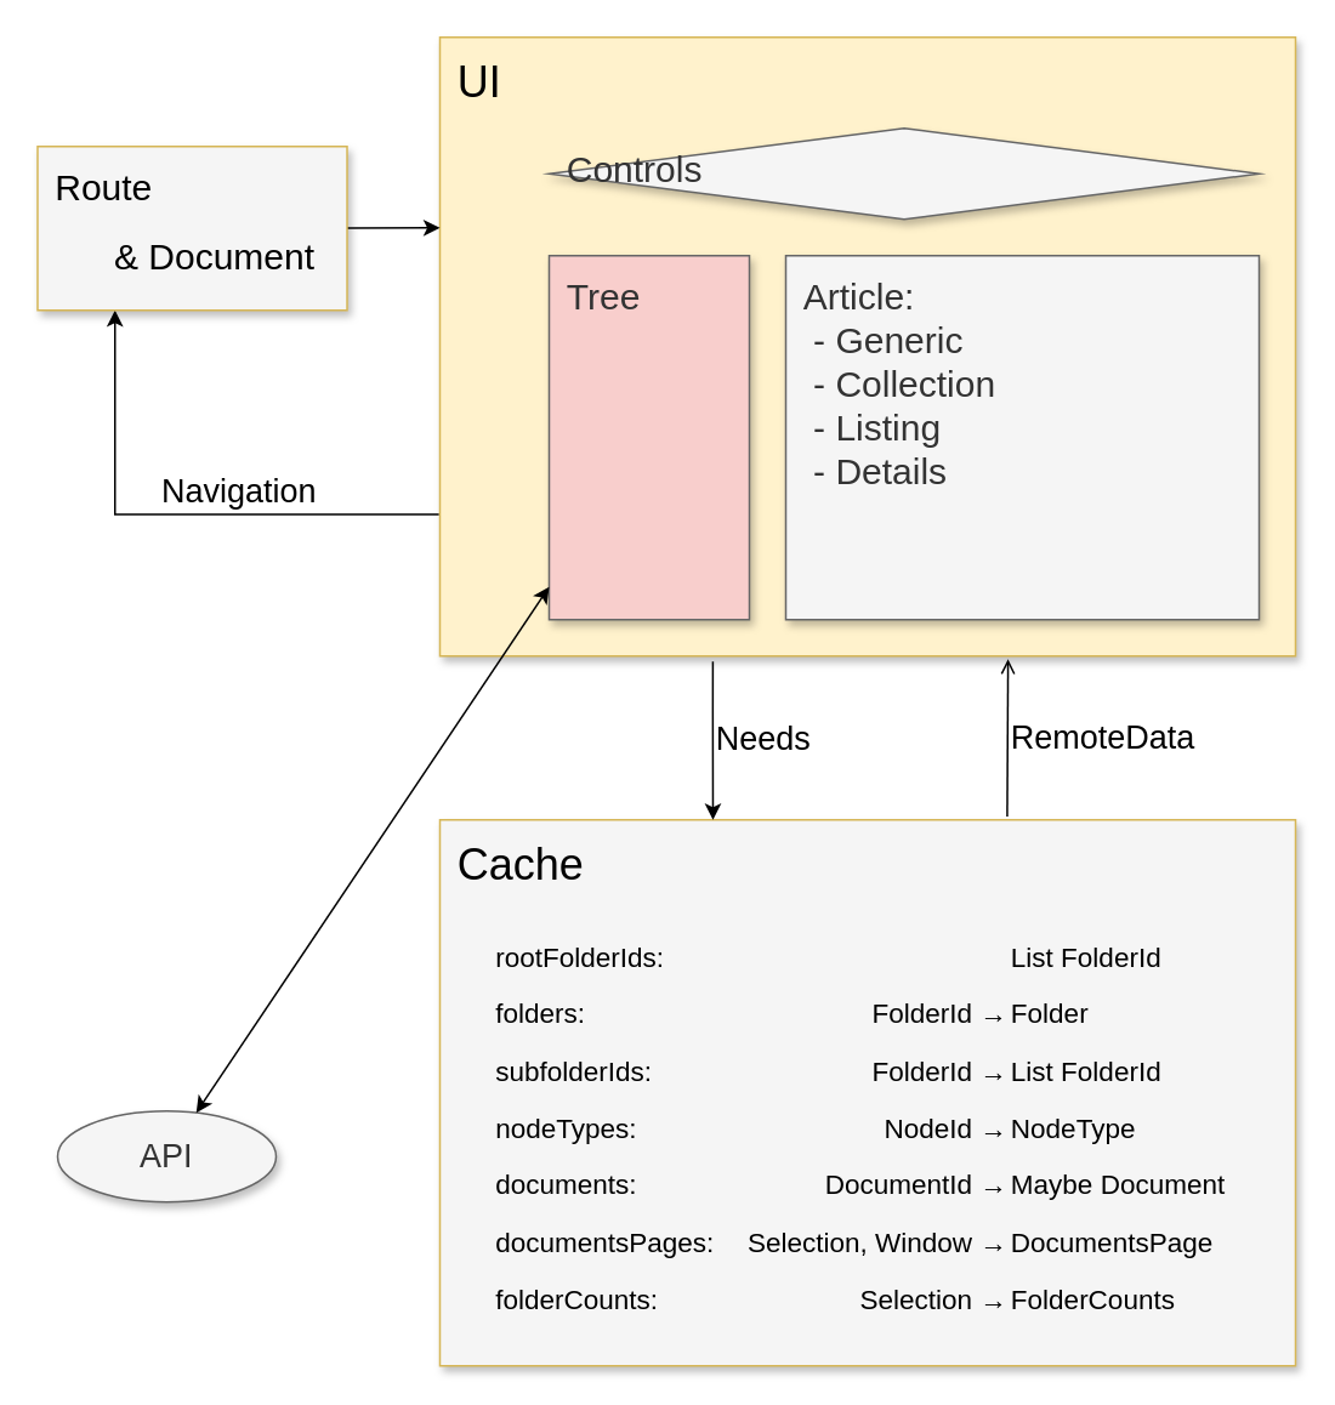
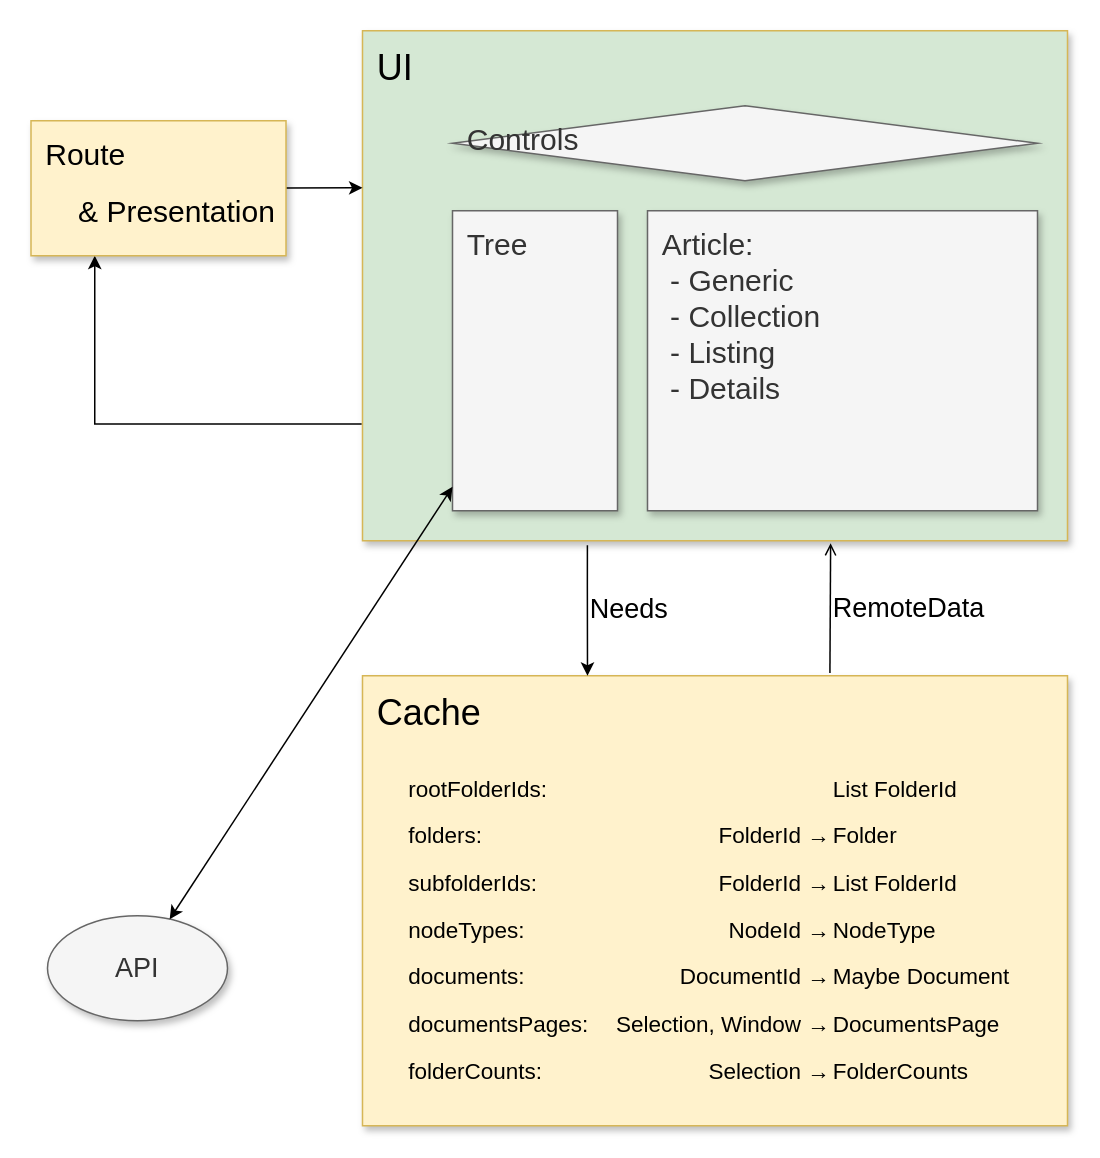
- <mxCell id="5" value="UI" style="rounded=0;whiteSpace=wrap;html=1;fontSize=24;verticalAlign=top;fillColor=#fff2cc;align=left;spacingLeft=8;spacingTop=4;strokeColor=#d6b656;shadow=1;" parent="1" vertex="1"><mxGeometry x="241" y="20" width="470" height="340" as="geometry" /></mxCell>
+ <mxCell id="5" value="UI" style="rounded=0;whiteSpace=wrap;html=1;fontSize=24;verticalAlign=top;fillColor=#d5e8d4;align=left;spacingLeft=8;spacingTop=4;strokeColor=#d6b656;shadow=1;" parent="1" vertex="1"><mxGeometry x="241" y="20" width="470" height="340" as="geometry" /></mxCell>
- <mxCell id="11" value="Route" style="rounded=0;whiteSpace=wrap;html=1;fontSize=20;verticalAlign=top;fillColor=#f5f5f5;align=left;spacingLeft=8;spacingTop=4;strokeColor=#d6b656;shadow=1;" parent="1" vertex="1"><mxGeometry x="20" y="80" width="170" height="90" as="geometry" /></mxCell>
+ <mxCell id="11" value="Route" style="rounded=0;whiteSpace=wrap;html=1;fontSize=20;verticalAlign=top;fillColor=#fff2cc;align=left;spacingLeft=8;spacingTop=4;strokeColor=#d6b656;shadow=1;" parent="1" vertex="1"><mxGeometry x="20" y="80" width="170" height="90" as="geometry" /></mxCell>
- <mxCell id="12" value="&amp;amp; Document" style="text;html=1;strokeColor=none;fillColor=none;align=center;verticalAlign=middle;whiteSpace=wrap;rounded=0;shadow=0;labelBackgroundColor=none;fontSize=20;" parent="1" vertex="1"><mxGeometry x="50" y="130" width="135" height="20" as="geometry" /></mxCell>
+ <mxCell id="12" value="&amp;amp; Presentation" style="text;html=1;strokeColor=none;fillColor=none;align=center;verticalAlign=middle;whiteSpace=wrap;rounded=0;shadow=0;labelBackgroundColor=none;fontSize=20;" parent="1" vertex="1"><mxGeometry x="50" y="130" width="135" height="20" as="geometry" /></mxCell>
- <mxCell id="7" value="Tree" style="rounded=0;whiteSpace=wrap;html=1;fontSize=20;verticalAlign=top;align=left;spacingLeft=8;spacingTop=4;fillColor=#f8cecc;strokeColor=#666666;fontColor=#333333;comic=0;shadow=1;" parent="1" vertex="1"><mxGeometry x="301" y="140" width="110" height="200" as="geometry" /></mxCell>
+ <mxCell id="7" value="Tree" style="rounded=0;whiteSpace=wrap;html=1;fontSize=20;verticalAlign=top;align=left;spacingLeft=8;spacingTop=4;fillColor=#f5f5f5;strokeColor=#666666;fontColor=#333333;comic=0;shadow=1;" parent="1" vertex="1"><mxGeometry x="301" y="140" width="110" height="200" as="geometry" /></mxCell>
- <mxCell id="13" value="Navigation" style="text;html=1;strokeColor=none;fillColor=none;align=center;verticalAlign=middle;whiteSpace=wrap;rounded=0;shadow=0;labelBackgroundColor=none;fontSize=18;" parent="1" vertex="1"><mxGeometry x="81" y="260" width="100" height="20" as="geometry" /></mxCell>
- <mxCell id="2" value="Cache" style="rounded=0;whiteSpace=wrap;html=1;fontSize=24;verticalAlign=top;fillColor=#f5f5f5;align=left;spacingLeft=8;spacingTop=4;strokeColor=#d6b656;shadow=1;" parent="1" vertex="1"><mxGeometry x="241" y="450" width="470" height="300" as="geometry" /></mxCell>
+ <mxCell id="2" value="Cache" style="rounded=0;whiteSpace=wrap;html=1;fontSize=24;verticalAlign=top;fillColor=#fff2cc;align=left;spacingLeft=8;spacingTop=4;strokeColor=#d6b656;shadow=1;" parent="1" vertex="1"><mxGeometry x="241" y="450" width="470" height="300" as="geometry" /></mxCell>
- <mxCell id="14" value="API" style="ellipse;whiteSpace=wrap;html=1;shadow=1;labelBackgroundColor=none;strokeColor=#666666;fillColor=#f5f5f5;fontSize=18;align=center;fontColor=#333333;" parent="1" vertex="1"><mxGeometry x="31" y="610" width="120" height="50" as="geometry" /></mxCell>
+ <mxCell id="14" value="API" style="ellipse;whiteSpace=wrap;html=1;shadow=1;labelBackgroundColor=none;strokeColor=#666666;fillColor=#f5f5f5;fontSize=18;align=center;fontColor=#333333;" parent="1" vertex="1"><mxGeometry x="31" y="610" width="120" height="70" as="geometry" /></mxCell>
